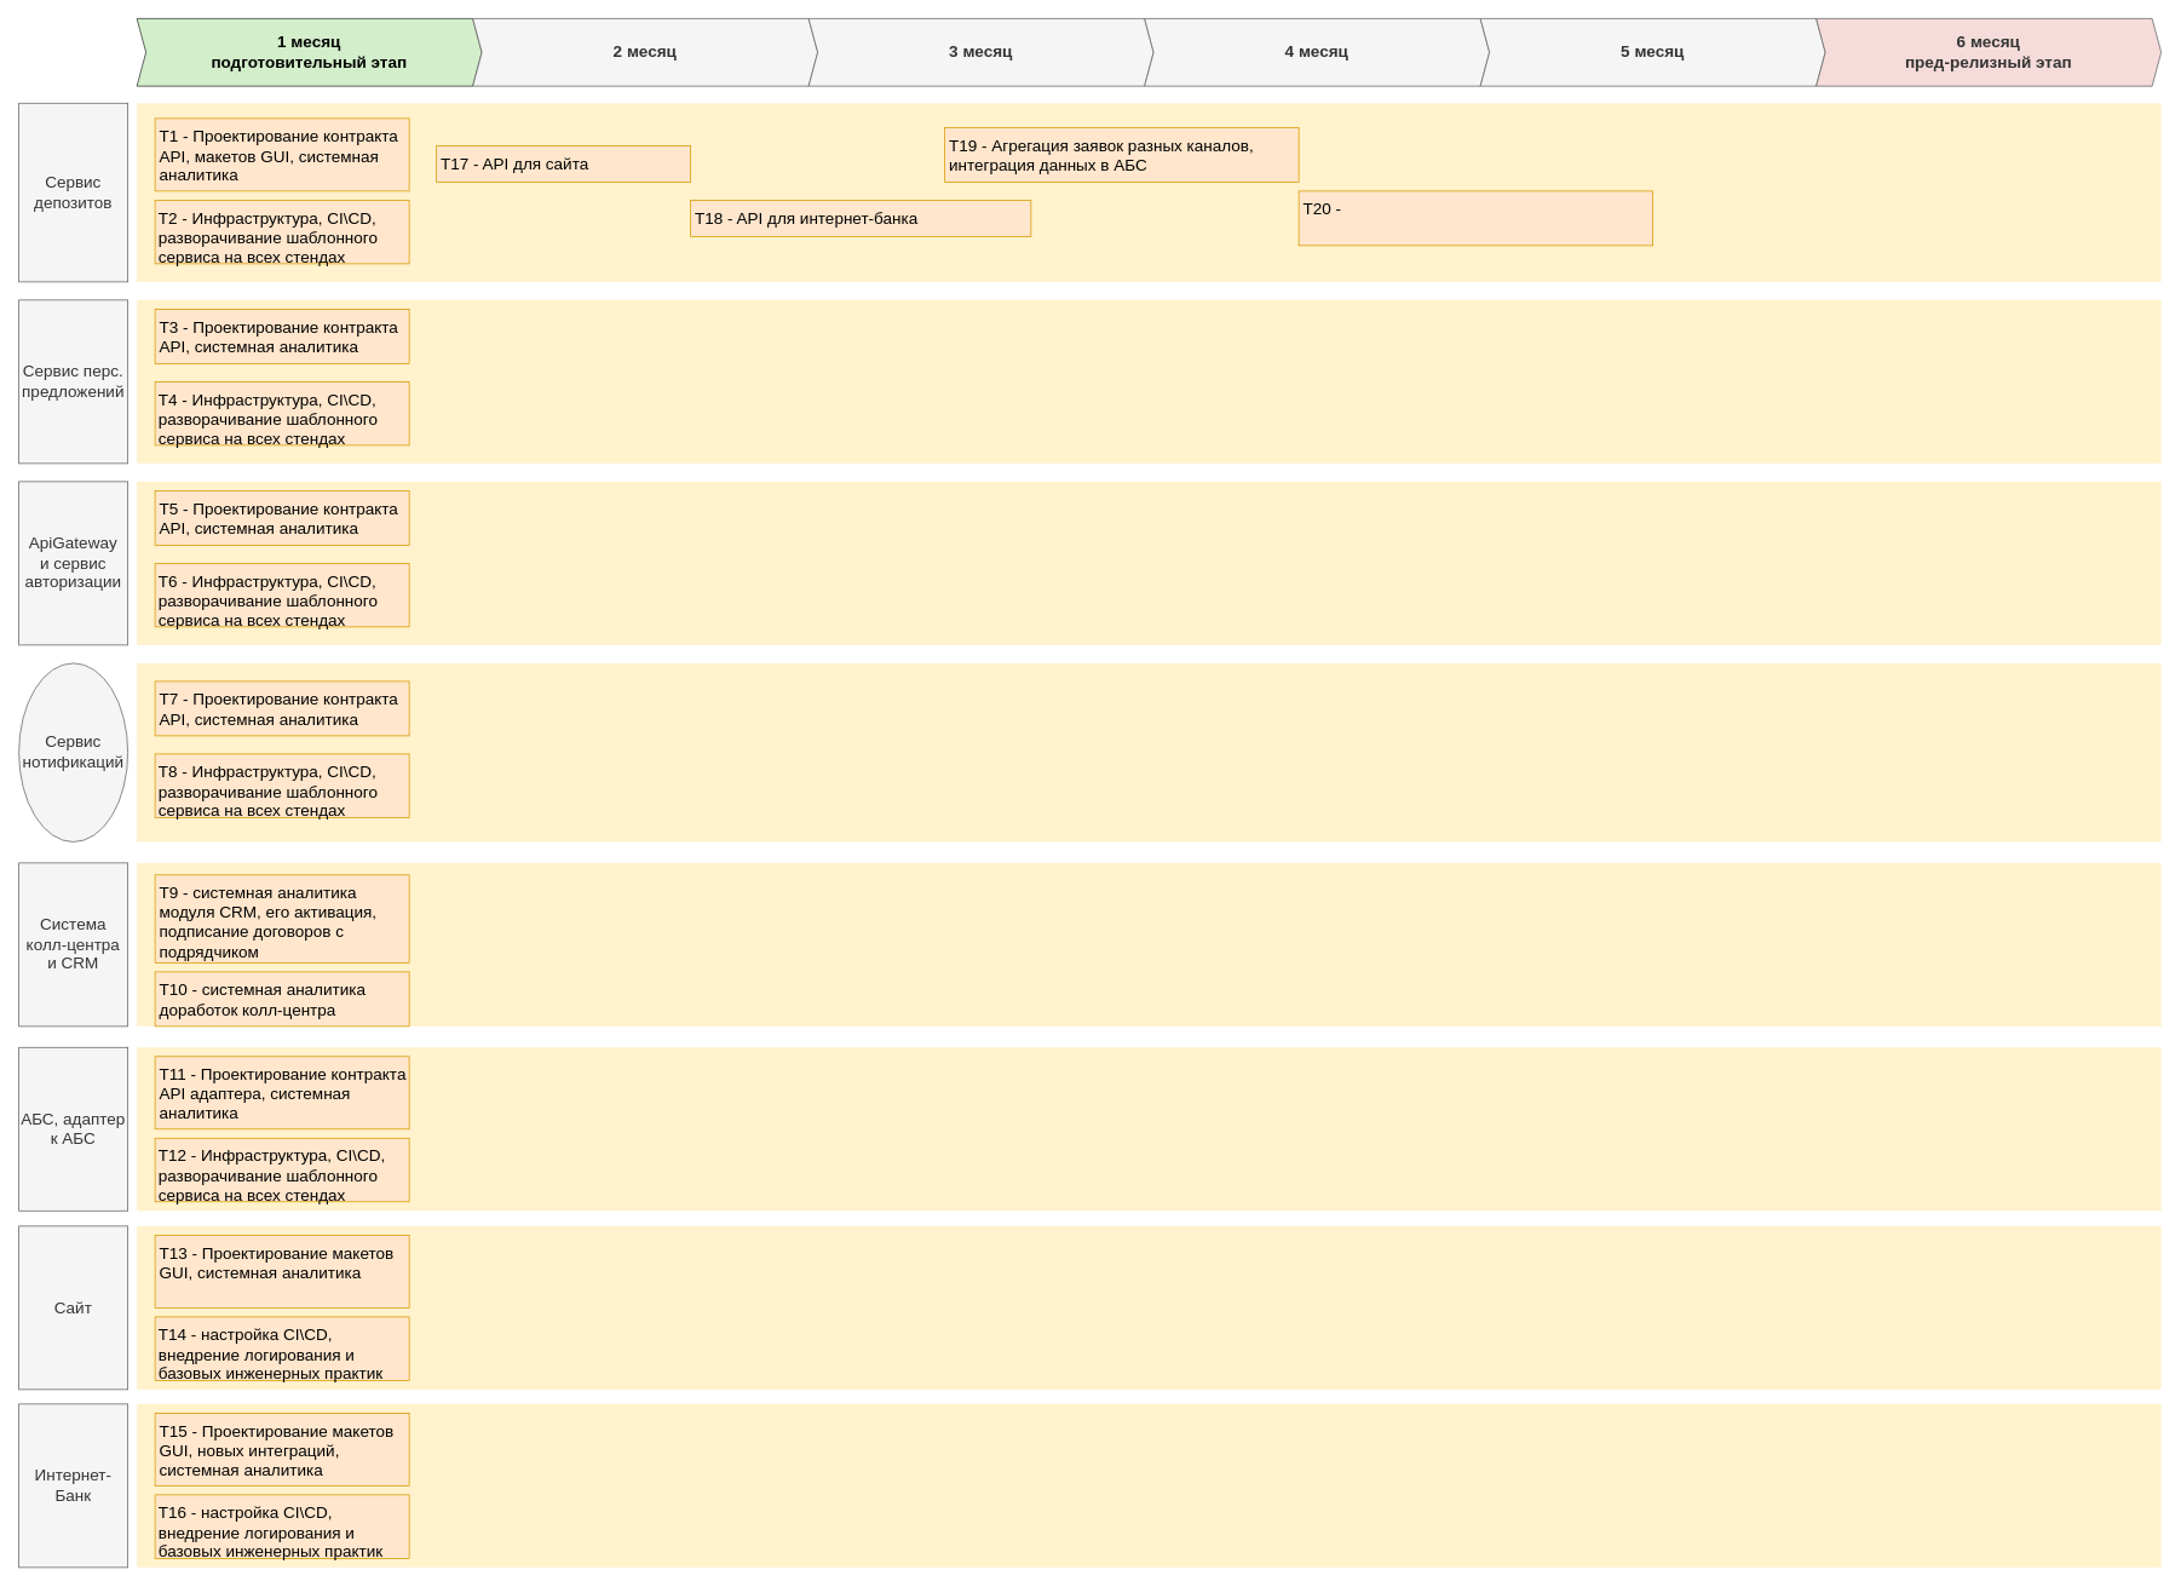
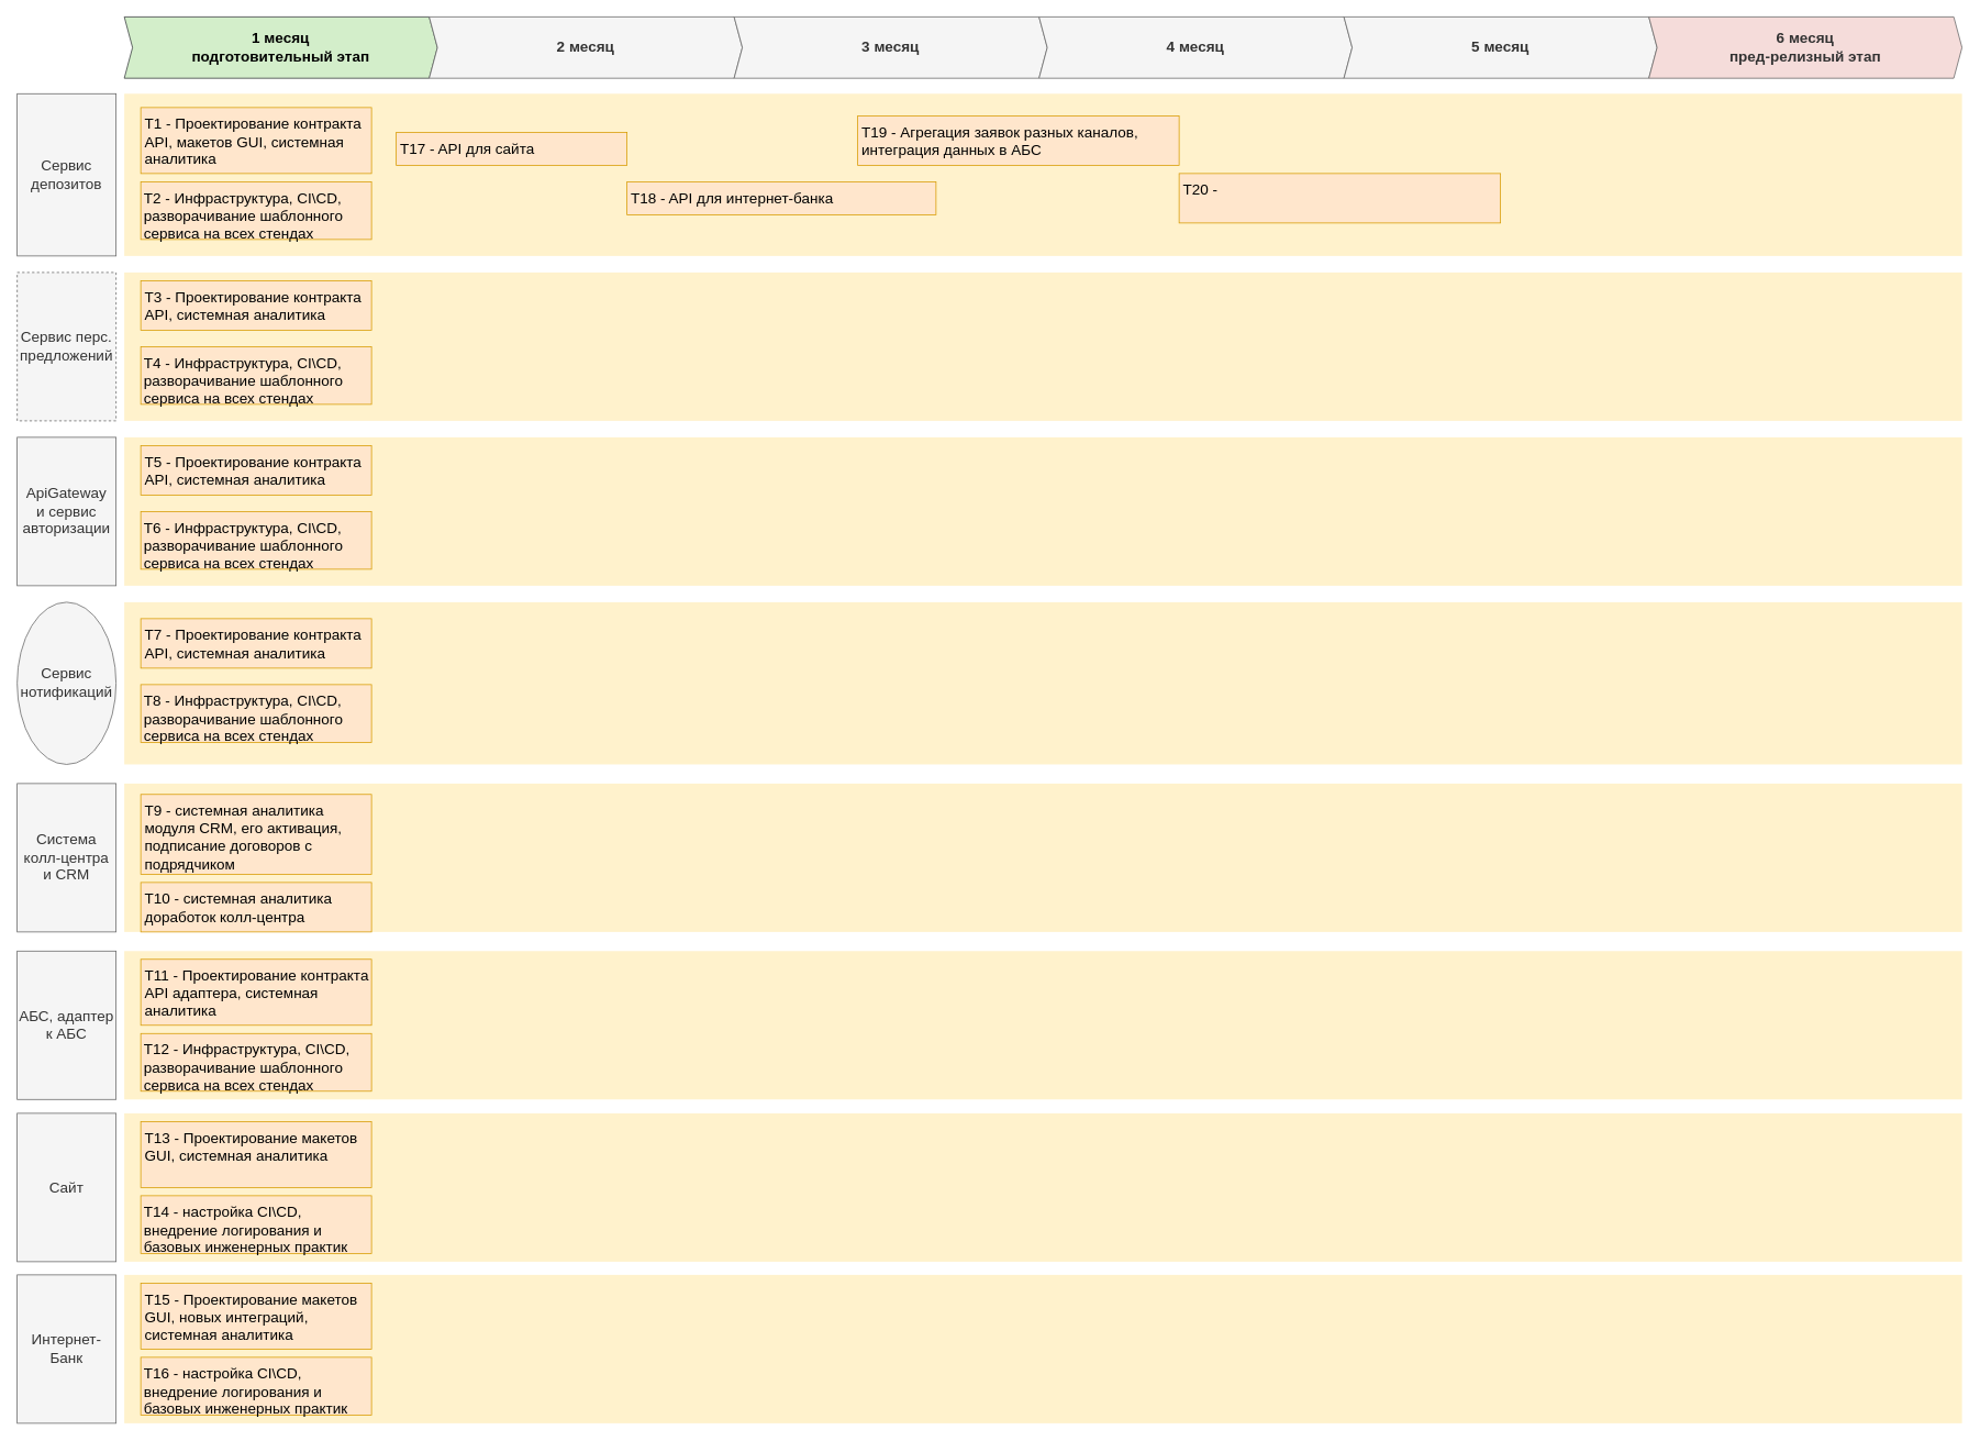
- <mxCell id="7" value="Сервис перс.&lt;div&gt;предложений&lt;/div&gt;" style="rounded=0;whiteSpace=wrap;html=1;fillColor=#f5f5f5;fontColor=#333333;strokeColor=#666666;fontSize=18;" vertex="1" parent="1"><mxGeometry x="20" y="330" width="120" height="180" as="geometry" /></mxCell>
+ <mxCell id="7" value="Сервис перс.&lt;div&gt;предложений&lt;/div&gt;" style="rounded=0;whiteSpace=wrap;html=1;fillColor=#f5f5f5;fontColor=#333333;strokeColor=#666666;fontSize=18;dashed=1;" vertex="1" parent="1"><mxGeometry x="20" y="330" width="120" height="180" as="geometry" /></mxCell>
